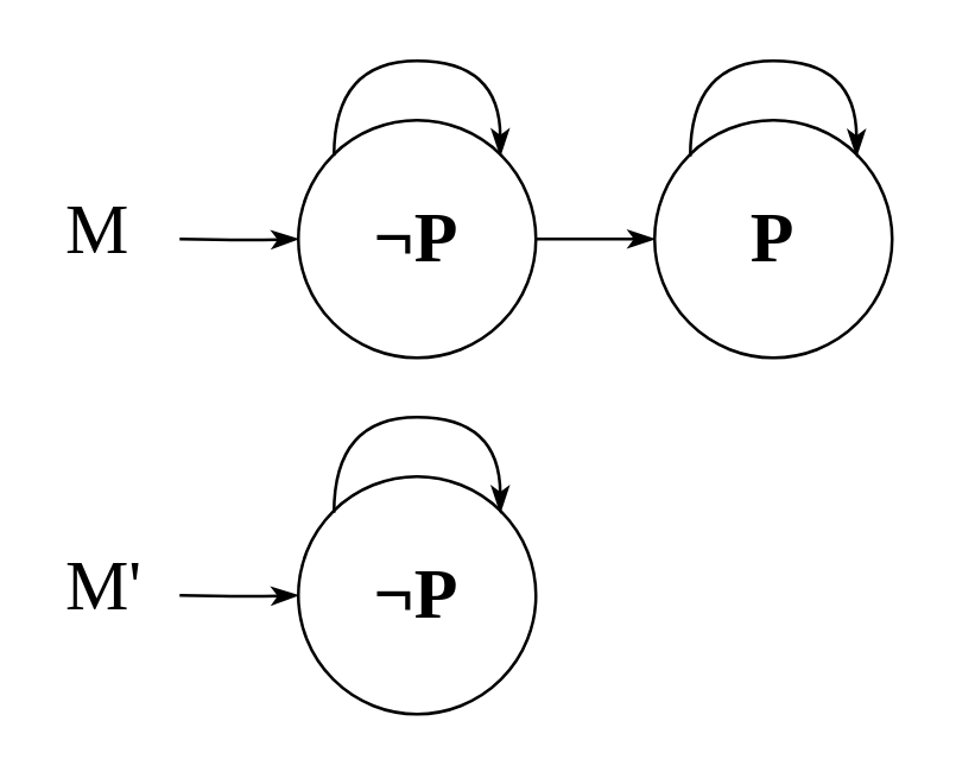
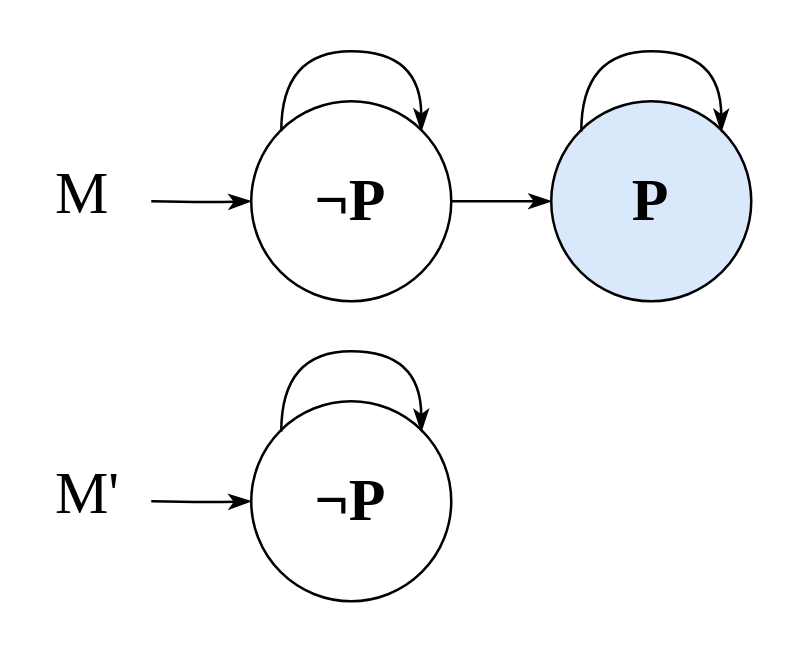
- <mxCell id="6" value="&lt;h1&gt;&lt;font face=&quot;Georgia&quot;&gt;&lt;span&gt;&lt;span id=&quot;char-node&quot;&gt;P&lt;/span&gt;&lt;/span&gt;&lt;/font&gt;&lt;/h1&gt;" style="ellipse;whiteSpace=wrap;html=1;aspect=fixed;" vertex="1" parent="1"><mxGeometry x="220" y="40" width="80" height="80" as="geometry" /></mxCell>
+ <mxCell id="6" value="&lt;h1&gt;&lt;font face=&quot;Georgia&quot;&gt;&lt;span&gt;&lt;span id=&quot;char-node&quot;&gt;P&lt;/span&gt;&lt;/span&gt;&lt;/font&gt;&lt;/h1&gt;" style="ellipse;whiteSpace=wrap;html=1;aspect=fixed;fillColor=#dae8fc;" vertex="1" parent="1"><mxGeometry x="220" y="40" width="80" height="80" as="geometry" /></mxCell>
